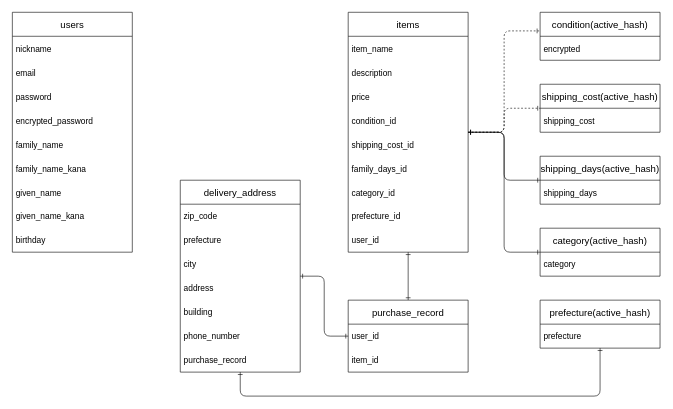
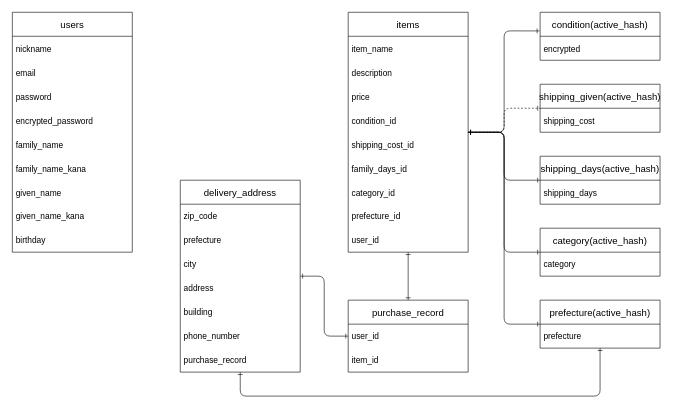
- <mxCell id="12" style="edgeStyle=orthogonalEdgeStyle;html=1;entryX=-0.005;entryY=0.388;entryDx=0;entryDy=0;entryPerimeter=0;startArrow=ERone;startFill=0;endArrow=ERone;endFill=0;dashed=1;" edge="1" parent="1" source="17" target="41"><mxGeometry relative="1" as="geometry" /></mxCell>
+ <mxCell id="12" style="edgeStyle=orthogonalEdgeStyle;html=1;entryX=-0.005;entryY=0.388;entryDx=0;entryDy=0;entryPerimeter=0;startArrow=ERone;startFill=0;endArrow=ERone;endFill=0;" edge="1" parent="1" source="17" target="41"><mxGeometry relative="1" as="geometry" /></mxCell>
- <mxCell id="39" value="shipping_cost(active_hash)" style="swimlane;fontStyle=0;childLayout=stackLayout;horizontal=1;startSize=40;horizontalStack=0;resizeParent=1;resizeParentMax=0;resizeLast=0;collapsible=1;marginBottom=0;align=center;fontSize=16;" parent="1" vertex="1"><mxGeometry x="900" y="140" width="200" height="80" as="geometry"><mxRectangle x="40" y="200" width="70" height="40" as="alternateBounds" /></mxGeometry></mxCell>
+ <mxCell id="39" value="shipping_given(active_hash)" style="swimlane;fontStyle=0;childLayout=stackLayout;horizontal=1;startSize=40;horizontalStack=0;resizeParent=1;resizeParentMax=0;resizeLast=0;collapsible=1;marginBottom=0;align=center;fontSize=16;" parent="1" vertex="1"><mxGeometry x="900" y="140" width="200" height="80" as="geometry"><mxRectangle x="40" y="200" width="70" height="40" as="alternateBounds" /></mxGeometry></mxCell>
+ <mxCell id="45" style="edgeStyle=orthogonalEdgeStyle;html=1;startArrow=ERone;startFill=0;endArrow=ERone;endFill=0;" edge="1" parent="1" source="47" target="17"><mxGeometry relative="1" as="geometry"><Array as="points"><mxPoint x="840" y="540" /><mxPoint x="840" y="220" /></Array></mxGeometry></mxCell>
